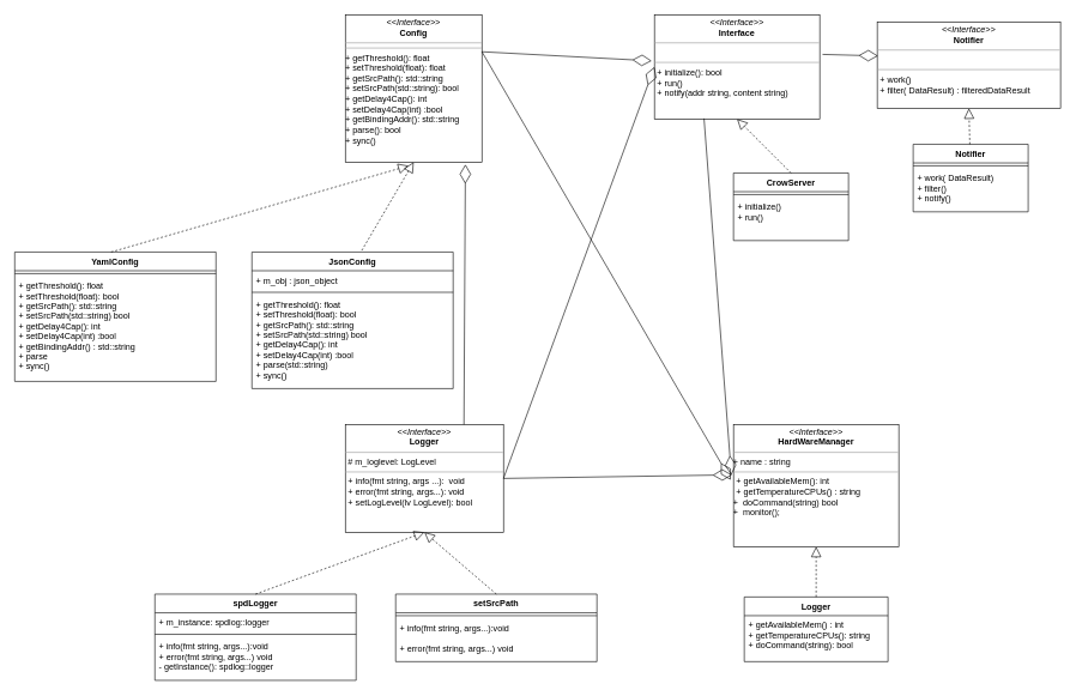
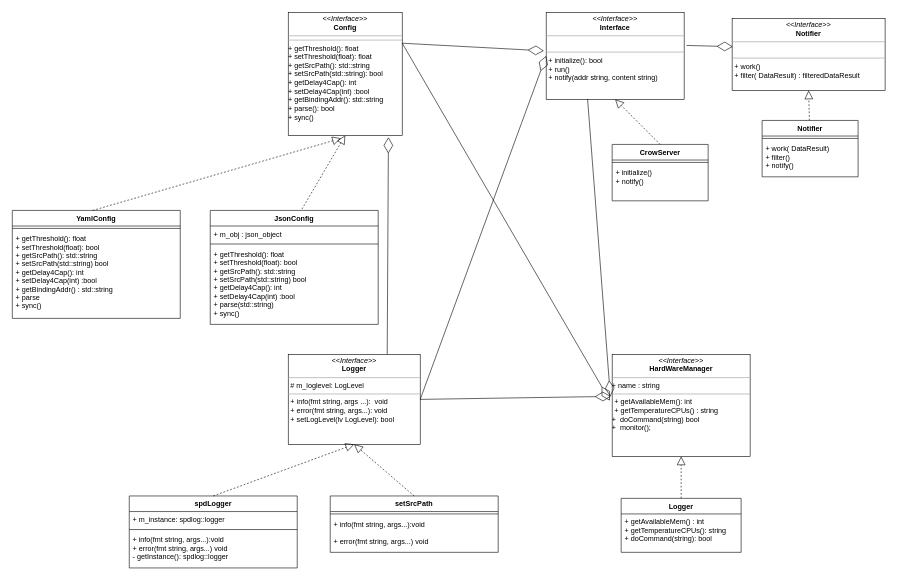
- <mxCell id="20" value="+ initialize()&#10;+ run() &#10;" style="text;strokeColor=none;fillColor=none;align=left;verticalAlign=top;spacingLeft=4;spacingRight=4;overflow=hidden;rotatable=0;points=[[0,0.5],[1,0.5]];portConstraint=eastwest;" parent="18" vertex="1"><mxGeometry y="34" width="160" height="60" as="geometry" /></mxCell>
+ <mxCell id="20" value="+ initialize()&#10;+ notify() &#10;" style="text;strokeColor=none;fillColor=none;align=left;verticalAlign=top;spacingLeft=4;spacingRight=4;overflow=hidden;rotatable=0;points=[[0,0.5],[1,0.5]];portConstraint=eastwest;" parent="18" vertex="1"><mxGeometry y="34" width="160" height="60" as="geometry" /></mxCell>
